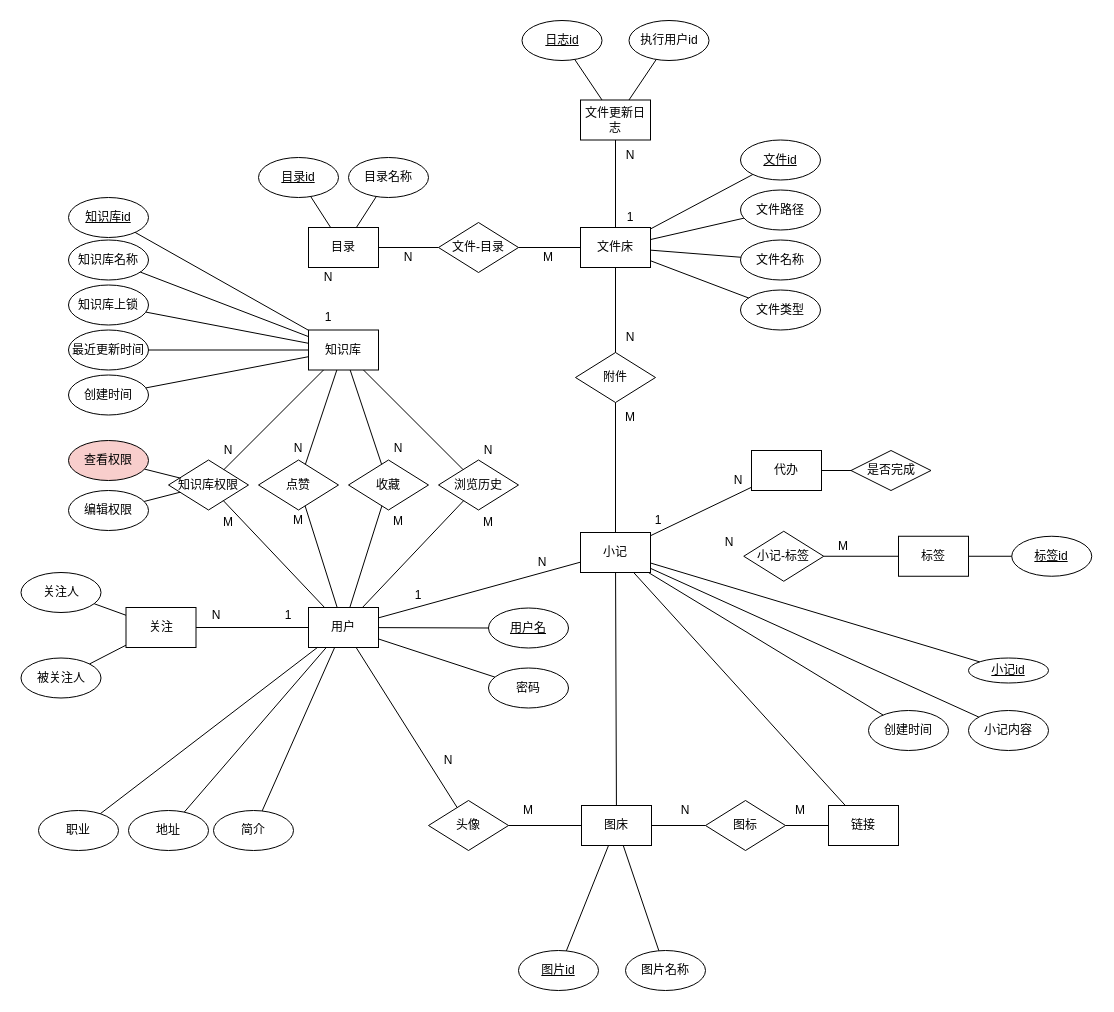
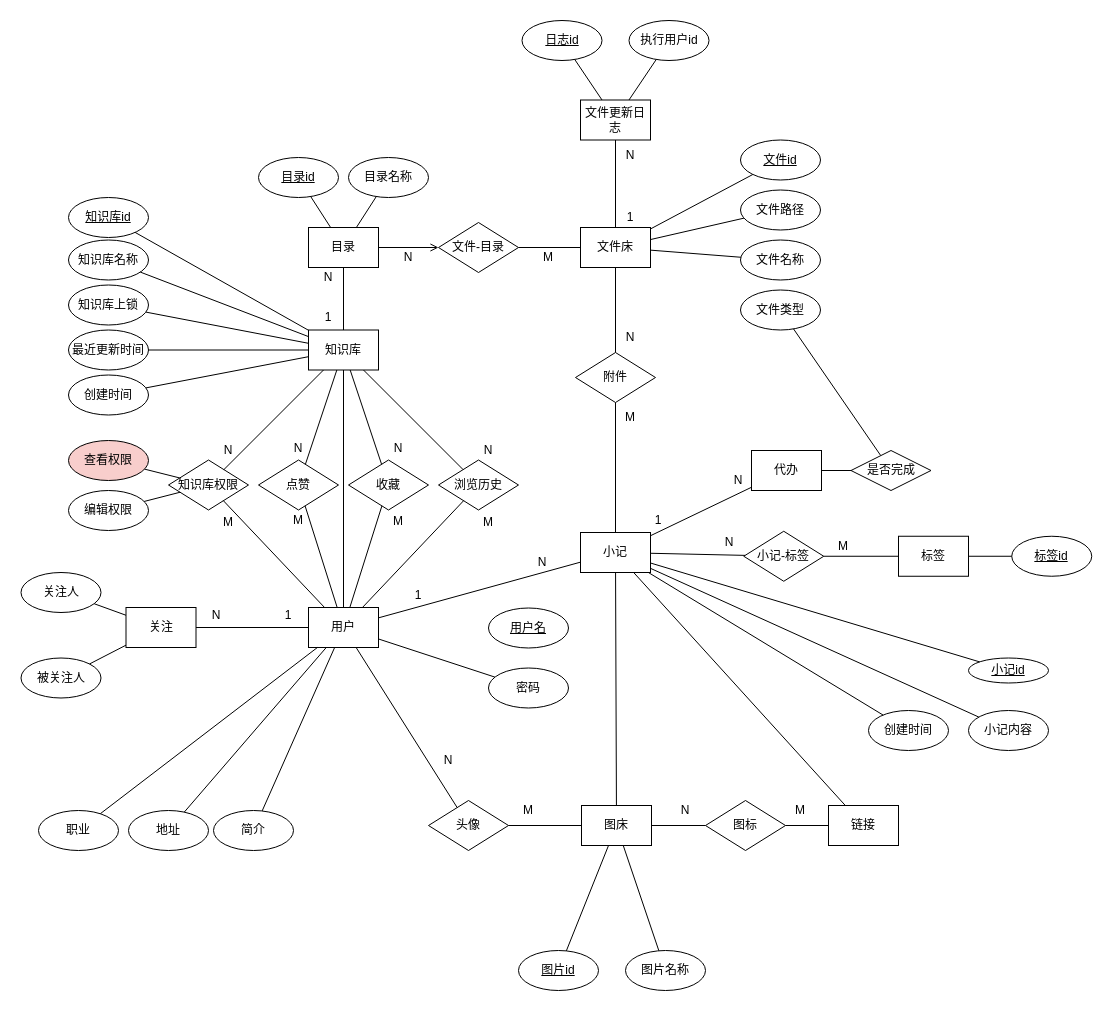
- <mxCell id="6" value="" style="endArrow=none;html=1;" parent="1" source="3" target="7" edge="1"><mxGeometry width="50" height="50" relative="1" as="geometry"><mxPoint x="353" y="399.5" as="sourcePoint" /><mxPoint x="353" y="349.5" as="targetPoint" /></mxGeometry></mxCell>
+ <mxCell id="6" value="" style="endArrow=open;html=1;" parent="1" source="3" target="7" edge="1"><mxGeometry width="50" height="50" relative="1" as="geometry"><mxPoint x="353" y="399.5" as="sourcePoint" /><mxPoint x="353" y="349.5" as="targetPoint" /></mxGeometry></mxCell>
- <mxCell id="64" value="" style="endArrow=none;html=1;" parent="1" source="60" target="2" edge="1"><mxGeometry width="50" height="50" relative="1" as="geometry"><mxPoint x="728.072" y="275.703" as="sourcePoint" /><mxPoint x="653" y="278.333" as="targetPoint" /></mxGeometry></mxCell>
+ <mxCell id="64" value="" style="endArrow=none;html=1;" parent="1" source="60" target="87" edge="1"><mxGeometry width="50" height="50" relative="1" as="geometry"><mxPoint x="728.072" y="275.703" as="sourcePoint" /><mxPoint x="653" y="278.333" as="targetPoint" /></mxGeometry></mxCell>
+ <mxCell id="5" value="" style="endArrow=none;html=1;" parent="1" source="4" target="3" edge="1"><mxGeometry width="50" height="50" relative="1" as="geometry"><mxPoint x="418" y="379.5" as="sourcePoint" /><mxPoint x="468" y="329.5" as="targetPoint" /></mxGeometry></mxCell>
+ <mxCell id="42" value="" style="endArrow=none;html=1;" parent="1" source="26" target="38" edge="1"><mxGeometry width="50" height="50" relative="1" as="geometry"><mxPoint x="716.5" y="529.5" as="sourcePoint" /><mxPoint x="716.5" y="499.5" as="targetPoint" /></mxGeometry></mxCell>
- <mxCell id="74" value="" style="endArrow=none;html=1;" parent="1" source="11" target="69" edge="1"><mxGeometry width="50" height="50" relative="1" as="geometry"><mxPoint x="518" y="530" as="sourcePoint" /><mxPoint x="568" y="480" as="targetPoint" /></mxGeometry></mxCell>
+ <mxCell id="74" value="" style="endArrow=none;html=1;" parent="1" source="11" target="4" edge="1"><mxGeometry width="50" height="50" relative="1" as="geometry"><mxPoint x="518" y="530" as="sourcePoint" /><mxPoint x="568" y="480" as="targetPoint" /></mxGeometry></mxCell>
